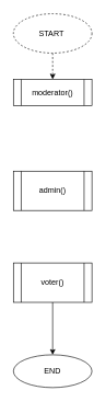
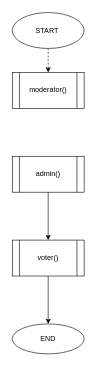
- <mxCell id="3" value="START&amp;nbsp;" style="ellipse;whiteSpace=wrap;html=1;dashed=1;" vertex="1" parent="1"><mxGeometry x="20" y="20" width="120" height="60" as="geometry" /></mxCell>
+ <mxCell id="3" value="START&amp;nbsp;" style="ellipse;whiteSpace=wrap;html=1;" vertex="1" parent="1"><mxGeometry x="20" y="20" width="120" height="60" as="geometry" /></mxCell>
- <mxCell id="4" value="moderator()" style="shape=process;whiteSpace=wrap;html=1;backgroundOutline=1;" vertex="1" parent="1"><mxGeometry x="20" y="120" width="120" height="40" as="geometry" /></mxCell>
+ <mxCell id="4" value="moderator()" style="shape=process;whiteSpace=wrap;html=1;backgroundOutline=1;" vertex="1" parent="1"><mxGeometry x="20" y="120" width="120" height="60" as="geometry" /></mxCell>
+ <mxCell id="5" value="" style="edgeStyle=orthogonalEdgeStyle;rounded=0;orthogonalLoop=1;jettySize=auto;html=1;" edge="1" parent="1" source="6" target="8"><mxGeometry relative="1" as="geometry" /></mxCell>
